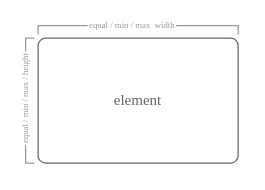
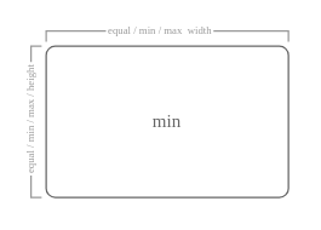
- <mxCell id="7" value="&lt;font color=&quot;#666666&quot;&gt;element&lt;/font&gt;" style="rounded=1;whiteSpace=wrap;html=1;shadow=0;fillColor=none;strokeWidth=1;strokeColor=#666666;sketch=0;glass=0;arcSize=6;fontFamily=Comic Sans MS;fillStyle=cross-hatch;" vertex="1" parent="1"><mxGeometry x="30" y="30" width="160" height="100" as="geometry" /></mxCell>
+ <mxCell id="7" value="&lt;font color=&quot;#666666&quot;&gt;min&lt;/font&gt;" style="rounded=1;whiteSpace=wrap;html=1;shadow=0;fillColor=none;strokeWidth=1;strokeColor=#666666;sketch=0;glass=0;arcSize=6;fontFamily=Comic Sans MS;fillStyle=cross-hatch;" vertex="1" parent="1"><mxGeometry x="30" y="30" width="160" height="100" as="geometry" /></mxCell>
